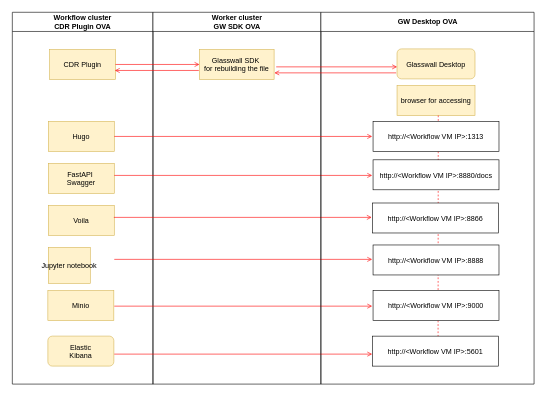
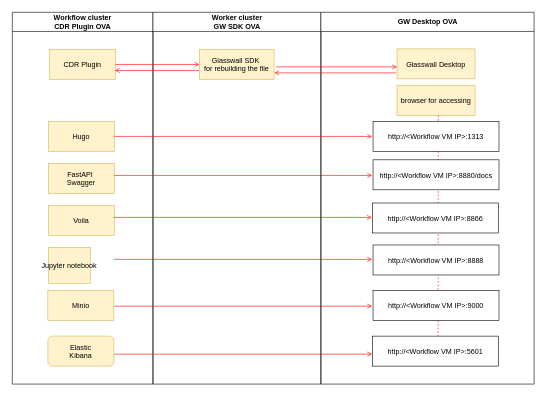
- <mxCell id="21" value="Glasswall Desktop" style="fillColor=#fff2cc;strokeColor=#d6b656;rounded=1;" vertex="1" parent="19"><mxGeometry x="127" y="61" width="130" height="50" as="geometry" /></mxCell>
+ <mxCell id="21" value="Glasswall Desktop" style="fillColor=#fff2cc;strokeColor=#d6b656;" vertex="1" parent="19"><mxGeometry x="127" y="61" width="130" height="50" as="geometry" /></mxCell>
